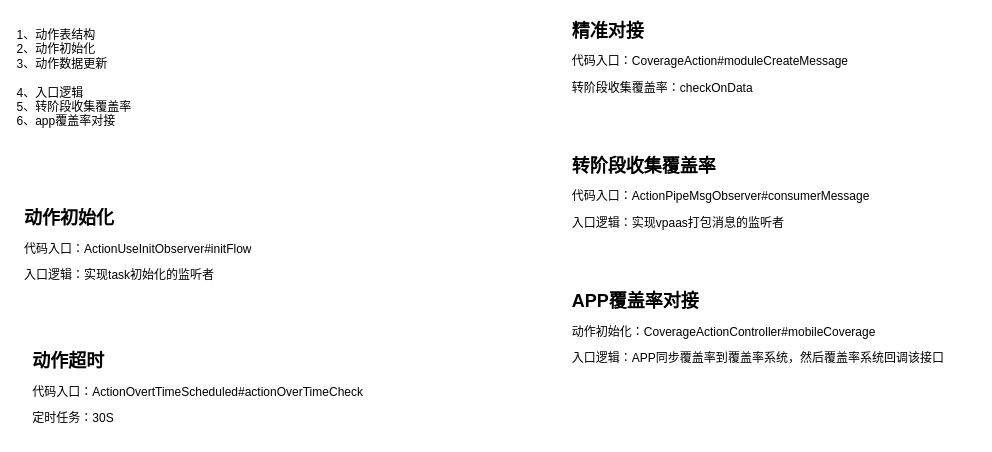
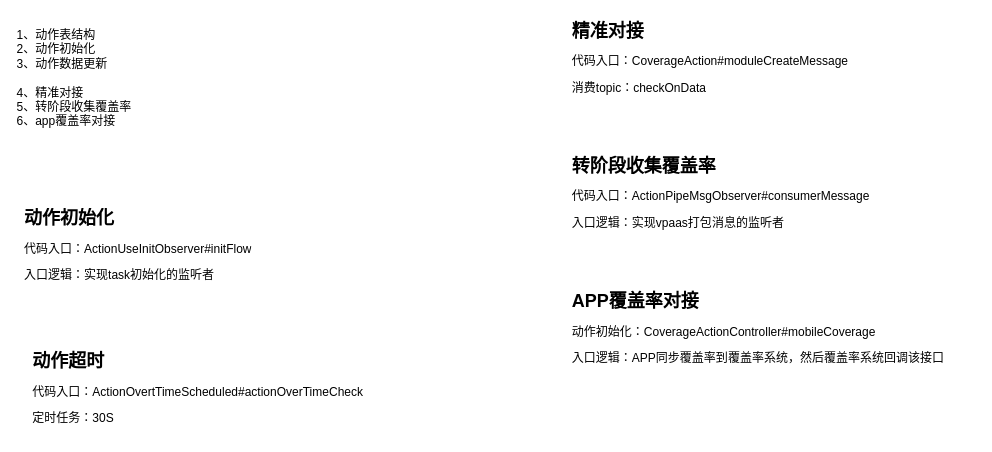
- <mxCell id="3" value="&lt;h1 style=&quot;margin-top: 0px;&quot;&gt;精准对接&lt;/h1&gt;&lt;p style=&quot;font-size: 16px;&quot;&gt;&lt;font style=&quot;font-size: 16px;&quot;&gt;代码入口：CoverageAction#moduleCreateMessage&lt;/font&gt;&lt;/p&gt;&lt;p style=&quot;font-size: 16px;&quot;&gt;&lt;font style=&quot;font-size: 16px;&quot;&gt;转阶段收集覆盖率：checkOnData&lt;/font&gt;&lt;/p&gt;" style="text;html=1;whiteSpace=wrap;overflow=hidden;rounded=0;" vertex="1" parent="1"><mxGeometry x="760" y="20" width="400" height="120" as="geometry" /></mxCell>
+ <mxCell id="3" value="&lt;h1 style=&quot;margin-top: 0px;&quot;&gt;精准对接&lt;/h1&gt;&lt;p style=&quot;font-size: 16px;&quot;&gt;&lt;font style=&quot;font-size: 16px;&quot;&gt;代码入口：CoverageAction#moduleCreateMessage&lt;/font&gt;&lt;/p&gt;&lt;p style=&quot;font-size: 16px;&quot;&gt;&lt;font style=&quot;font-size: 16px;&quot;&gt;消费topic：checkOnData&lt;/font&gt;&lt;/p&gt;" style="text;html=1;whiteSpace=wrap;overflow=hidden;rounded=0;" vertex="1" parent="1"><mxGeometry x="760" y="20" width="400" height="120" as="geometry" /></mxCell>
- <mxCell id="2" value="&lt;div style=&quot;font-size: 16px;&quot;&gt;&lt;font style=&quot;font-size: 16px;&quot;&gt;1、动作表结构&lt;/font&gt;&lt;/div&gt;&lt;font style=&quot;font-size: 16px;&quot;&gt;2、动作初始化&lt;/font&gt;&lt;div style=&quot;font-size: 16px;&quot;&gt;&lt;font style=&quot;font-size: 16px;&quot;&gt;3、动作数据更新&lt;/font&gt;&lt;/div&gt;&lt;div style=&quot;font-size: 16px;&quot;&gt;&lt;font style=&quot;font-size: 16px;&quot;&gt;&lt;br&gt;&lt;/font&gt;&lt;/div&gt;&lt;div style=&quot;font-size: 16px;&quot;&gt;&lt;font style=&quot;font-size: 16px;&quot;&gt;4、入口逻辑&lt;/font&gt;&lt;/div&gt;&lt;div style=&quot;font-size: 16px;&quot;&gt;&lt;font style=&quot;font-size: 16px;&quot;&gt;5、转阶段收集覆盖率&lt;/font&gt;&lt;/div&gt;&lt;div style=&quot;font-size: 16px;&quot;&gt;&lt;font style=&quot;font-size: 16px;&quot;&gt;6、app覆盖率对接&lt;/font&gt;&lt;/div&gt;" style="text;html=1;align=left;verticalAlign=top;whiteSpace=wrap;rounded=0;" vertex="1" parent="1"><mxGeometry x="20" y="30" width="210" height="190" as="geometry" /></mxCell>
+ <mxCell id="2" value="&lt;div style=&quot;font-size: 16px;&quot;&gt;&lt;font style=&quot;font-size: 16px;&quot;&gt;1、动作表结构&lt;/font&gt;&lt;/div&gt;&lt;font style=&quot;font-size: 16px;&quot;&gt;2、动作初始化&lt;/font&gt;&lt;div style=&quot;font-size: 16px;&quot;&gt;&lt;font style=&quot;font-size: 16px;&quot;&gt;3、动作数据更新&lt;/font&gt;&lt;/div&gt;&lt;div style=&quot;font-size: 16px;&quot;&gt;&lt;font style=&quot;font-size: 16px;&quot;&gt;&lt;br&gt;&lt;/font&gt;&lt;/div&gt;&lt;div style=&quot;font-size: 16px;&quot;&gt;&lt;font style=&quot;font-size: 16px;&quot;&gt;4、精准对接&lt;/font&gt;&lt;/div&gt;&lt;div style=&quot;font-size: 16px;&quot;&gt;&lt;font style=&quot;font-size: 16px;&quot;&gt;5、转阶段收集覆盖率&lt;/font&gt;&lt;/div&gt;&lt;div style=&quot;font-size: 16px;&quot;&gt;&lt;font style=&quot;font-size: 16px;&quot;&gt;6、app覆盖率对接&lt;/font&gt;&lt;/div&gt;" style="text;html=1;align=left;verticalAlign=top;whiteSpace=wrap;rounded=0;" vertex="1" parent="1"><mxGeometry x="20" y="30" width="210" height="190" as="geometry" /></mxCell>
